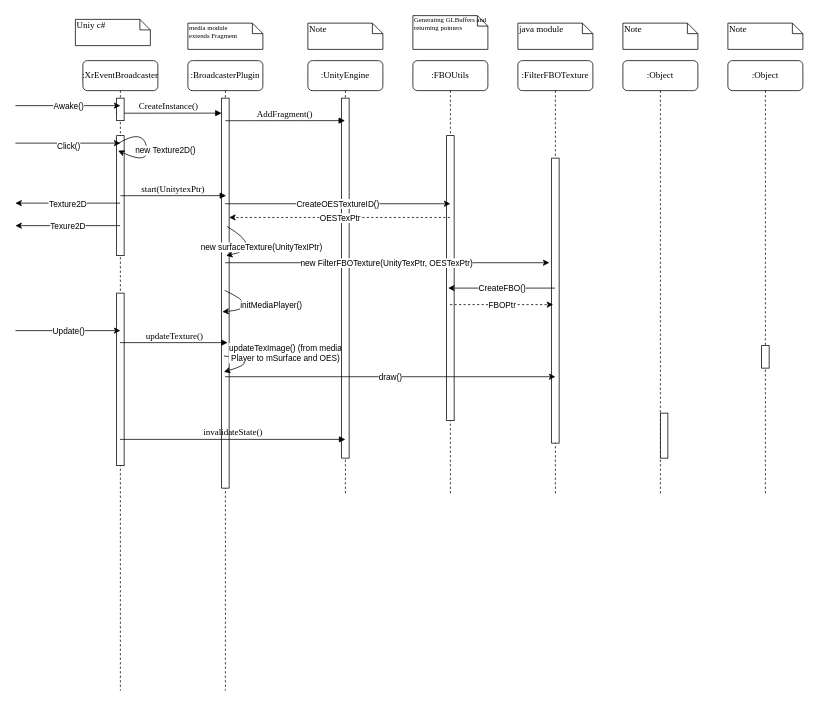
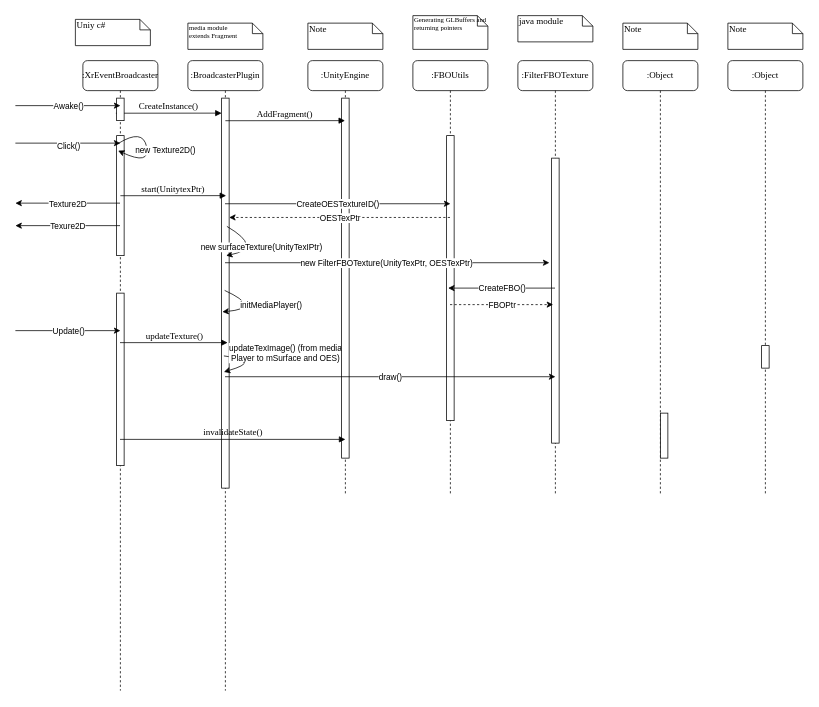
- <mxCell id="33" value="java module" style="shape=note;whiteSpace=wrap;html=1;size=14;verticalAlign=top;align=left;spacingTop=-6;rounded=0;shadow=0;comic=0;labelBackgroundColor=none;strokeWidth=1;fontFamily=Verdana;fontSize=12" vertex="1" parent="1"><mxGeometry x="690" y="30" width="100" height="35" as="geometry" /></mxCell>
+ <mxCell id="33" value="java module" style="shape=note;whiteSpace=wrap;html=1;size=14;verticalAlign=top;align=left;spacingTop=-6;rounded=0;shadow=0;comic=0;labelBackgroundColor=none;strokeWidth=1;fontFamily=Verdana;fontSize=12" vertex="1" parent="1"><mxGeometry x="690" y="20" width="100" height="35" as="geometry" /></mxCell>
